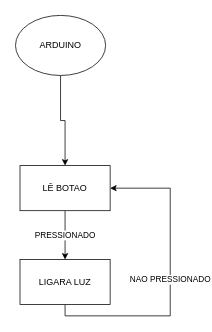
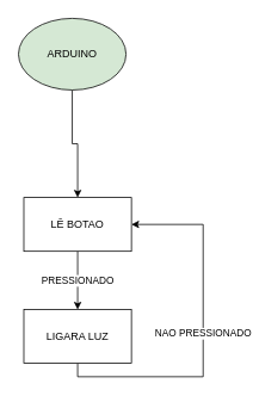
- <mxCell id="3" value="ARDUINO" style="ellipse;whiteSpace=wrap;html=1;" parent="1" vertex="1"><mxGeometry x="20" y="20" width="120" height="80" as="geometry" /></mxCell>
+ <mxCell id="3" value="ARDUINO" style="ellipse;whiteSpace=wrap;html=1;fillColor=#d5e8d4;" parent="1" vertex="1"><mxGeometry x="20" y="20" width="120" height="80" as="geometry" /></mxCell>
